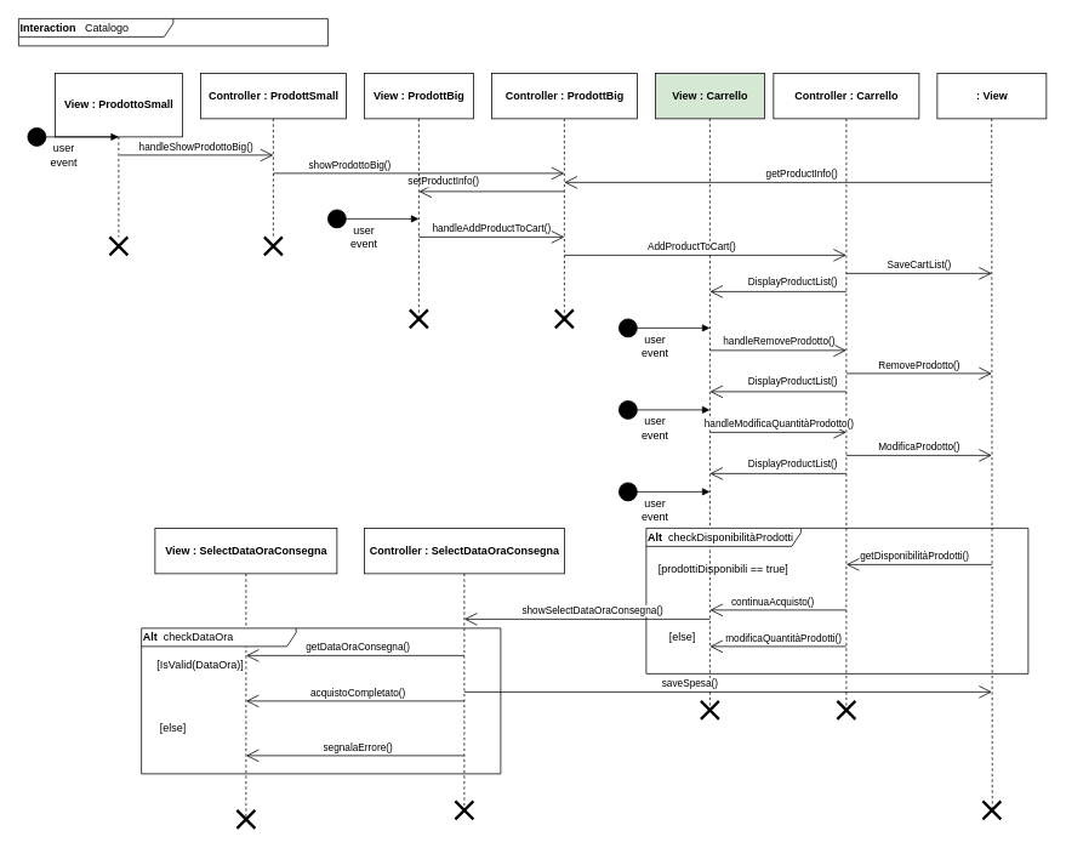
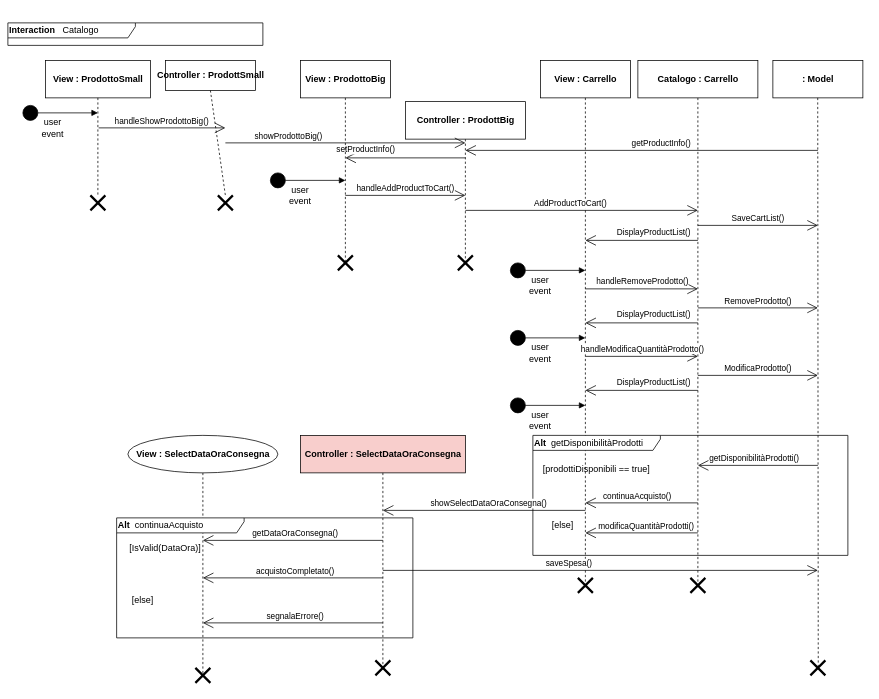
- <mxCell id="2" value="&lt;b&gt;Interaction&amp;nbsp;&amp;nbsp;&lt;/b&gt; Catalogo" style="shape=umlFrame;whiteSpace=wrap;html=1;width=170;height=20;align=left;" vertex="1" parent="1"><mxGeometry width="340" height="30" as="geometry" x="20" y="20" /></mxCell>
+ <mxCell id="2" value="&lt;b&gt;Interaction&amp;nbsp;&amp;nbsp;&lt;/b&gt; Catalogo" style="shape=umlFrame;whiteSpace=wrap;html=1;width=170;height=20;align=left;" vertex="1" parent="1"><mxGeometry x="10" y="30" width="340" height="30" as="geometry" /></mxCell>
- <mxCell id="8" value="&lt;b&gt;Controller : ProdottSmall &lt;/b&gt;" style="html=1;" vertex="1" parent="1"><mxGeometry x="220" y="80" width="160" height="50" as="geometry" /></mxCell>
+ <mxCell id="8" value="&lt;b&gt;Controller : ProdottSmall &lt;/b&gt;" style="html=1;" vertex="1" parent="1"><mxGeometry x="220" y="80" width="120" height="40" as="geometry" /></mxCell>
- <mxCell id="15" value="&lt;b&gt;View : ProdottBig&lt;/b&gt;" style="html=1;" vertex="1" parent="1"><mxGeometry x="400" y="80" width="120" height="50" as="geometry" /></mxCell>
+ <mxCell id="15" value="&lt;b&gt;View : ProdottoBig&lt;/b&gt;" style="html=1;" vertex="1" parent="1"><mxGeometry x="400" y="80" width="120" height="50" as="geometry" /></mxCell>
- <mxCell id="17" value="&lt;b&gt;Controller : ProdottBig &lt;/b&gt;" style="html=1;" vertex="1" parent="1"><mxGeometry x="540" y="80" width="160" height="50" as="geometry" /></mxCell>
+ <mxCell id="17" value="&lt;b&gt;Controller : ProdottBig &lt;/b&gt;" style="html=1;" vertex="1" parent="1"><mxGeometry x="540" y="135" width="160" height="50" as="geometry" /></mxCell>
- <mxCell id="4" value="&lt;b&gt;View : Carrello&lt;/b&gt;" style="html=1;fillColor=#d5e8d4;" vertex="1" parent="1"><mxGeometry x="720" y="80" width="120" height="50" as="geometry" /></mxCell>
+ <mxCell id="4" value="&lt;b&gt;View : Carrello&lt;/b&gt;" style="html=1;" vertex="1" parent="1"><mxGeometry x="720" y="80" width="120" height="50" as="geometry" /></mxCell>
- <mxCell id="28" value="&lt;b&gt;Controller : Carrello &lt;/b&gt;" style="html=1;" vertex="1" parent="1"><mxGeometry x="850" y="80" width="160" height="50" as="geometry" /></mxCell>
+ <mxCell id="28" value="&lt;b&gt;Catalogo : Carrello &lt;/b&gt;" style="html=1;" vertex="1" parent="1"><mxGeometry x="850" y="80" width="160" height="50" as="geometry" /></mxCell>
- <mxCell id="14" value="&lt;div&gt;&lt;b&gt;: View&lt;/b&gt;&lt;/div&gt;" style="html=1;" vertex="1" parent="1"><mxGeometry x="1030" y="80" width="120" height="50" as="geometry" /></mxCell>
+ <mxCell id="14" value="&lt;div&gt;&lt;b&gt;: Model&lt;/b&gt;&lt;/div&gt;" style="html=1;" vertex="1" parent="1"><mxGeometry x="1030" y="80" width="120" height="50" as="geometry" /></mxCell>
- <mxCell id="3" value="&lt;b&gt;View : ProdottoSmall&lt;/b&gt;" style="html=1;" vertex="1" parent="1"><mxGeometry x="60" y="80" width="140" height="70" as="geometry" /></mxCell>
+ <mxCell id="3" value="&lt;b&gt;View : ProdottoSmall&lt;/b&gt;" style="html=1;" vertex="1" parent="1"><mxGeometry x="60" y="80" width="140" height="50" as="geometry" /></mxCell>
- <mxCell id="42" value="&lt;b&gt;Alt&amp;nbsp; &lt;/b&gt;checkDisponibilitàProdotti" style="shape=umlFrame;whiteSpace=wrap;html=1;width=170;height=20;align=left;" vertex="1" parent="1"><mxGeometry x="710" y="580" width="420" height="160" as="geometry" /></mxCell>
+ <mxCell id="42" value="&lt;b&gt;Alt&amp;nbsp; &lt;/b&gt;getDisponibilitàProdotti" style="shape=umlFrame;whiteSpace=wrap;html=1;width=170;height=20;align=left;" vertex="1" parent="1"><mxGeometry x="710" y="580" width="420" height="160" as="geometry" /></mxCell>
- <mxCell id="73" value="&lt;b&gt;View : SelectDataOraConsegna&lt;br&gt;&lt;/b&gt;" style="html=1;" vertex="1" parent="1"><mxGeometry x="170" y="580" width="200" height="50" as="geometry" /></mxCell>
+ <mxCell id="73" value="&lt;b&gt;View : SelectDataOraConsegna&lt;br&gt;&lt;/b&gt;" style="ellipse;html=1;" vertex="1" parent="1"><mxGeometry x="170" y="580" width="200" height="50" as="geometry" /></mxCell>
- <mxCell id="74" value="&lt;b&gt;Controller : &lt;/b&gt;&lt;b&gt;SelectDataOraConsegna&lt;/b&gt;" style="html=1;" vertex="1" parent="1"><mxGeometry x="400" y="580" width="220" height="50" as="geometry" /></mxCell>
+ <mxCell id="74" value="&lt;b&gt;Controller : &lt;/b&gt;&lt;b&gt;SelectDataOraConsegna&lt;/b&gt;" style="html=1;fillColor=#f8cecc;" vertex="1" parent="1"><mxGeometry x="400" y="580" width="220" height="50" as="geometry" /></mxCell>
- <mxCell id="84" value="&lt;b&gt;Alt&amp;nbsp; &lt;/b&gt;checkDataOra" style="shape=umlFrame;whiteSpace=wrap;html=1;width=170;height=20;align=left;" vertex="1" parent="1"><mxGeometry x="155" y="690" width="395" height="160" as="geometry" /></mxCell>
+ <mxCell id="84" value="&lt;b&gt;Alt&amp;nbsp; &lt;/b&gt;continuaAcquisto" style="shape=umlFrame;whiteSpace=wrap;html=1;width=170;height=20;align=left;" vertex="1" parent="1"><mxGeometry x="155" y="690" width="395" height="160" as="geometry" /></mxCell>
